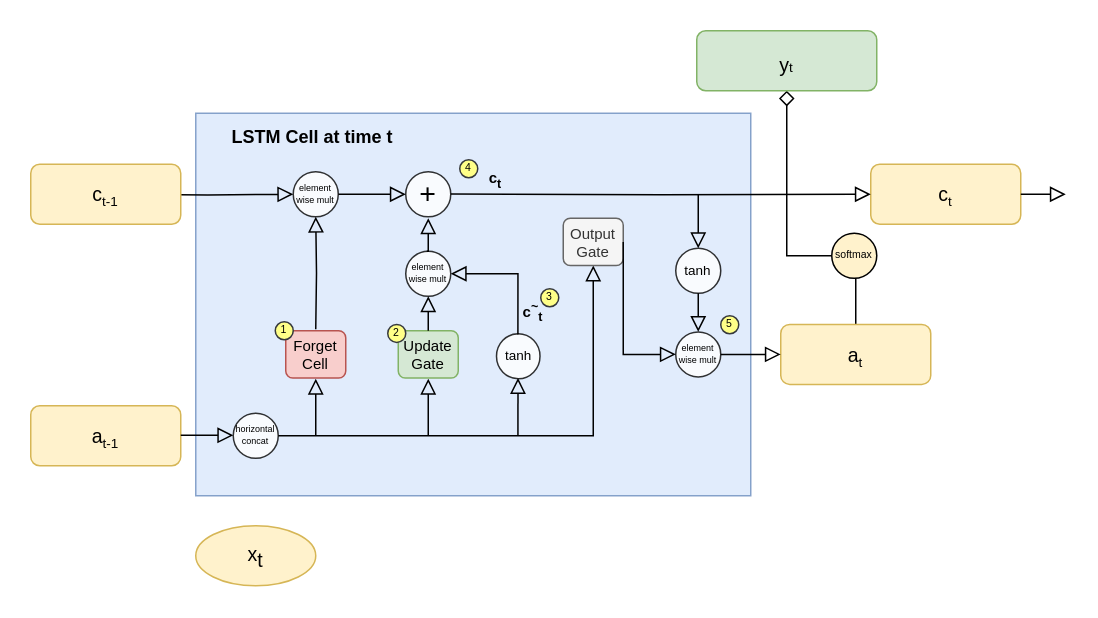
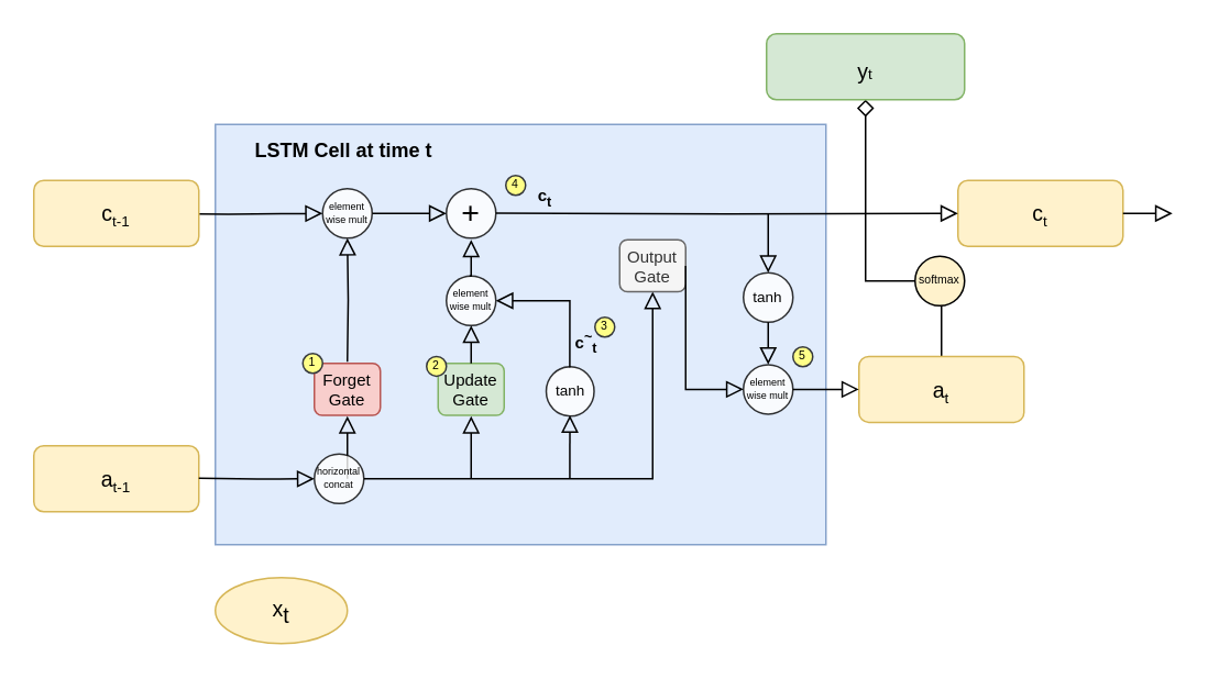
- <mxCell id="15" value="Forget Cell" style="rounded=1;whiteSpace=wrap;html=1;fillColor=#f8cecc;strokeColor=#b85450;fontSize=10;" vertex="1" parent="1"><mxGeometry x="190" y="220" width="40" height="31.5" as="geometry" /></mxCell>
+ <mxCell id="15" value="Forget Gate" style="rounded=1;whiteSpace=wrap;html=1;fillColor=#f8cecc;strokeColor=#b85450;fontSize=10;" vertex="1" parent="1"><mxGeometry x="190" y="220" width="40" height="31.5" as="geometry" /></mxCell>
- <mxCell id="37" value="horizontal concat" style="ellipse;whiteSpace=wrap;html=1;aspect=fixed;opacity=80;fontSize=6;" vertex="1" parent="1"><mxGeometry x="155" y="275" width="30" height="30" as="geometry" /></mxCell>
+ <mxCell id="37" value="horizontal concat" style="ellipse;whiteSpace=wrap;html=1;aspect=fixed;opacity=80;fontSize=6;" vertex="1" parent="1"><mxGeometry x="190" y="275" width="30" height="30" as="geometry" /></mxCell>
